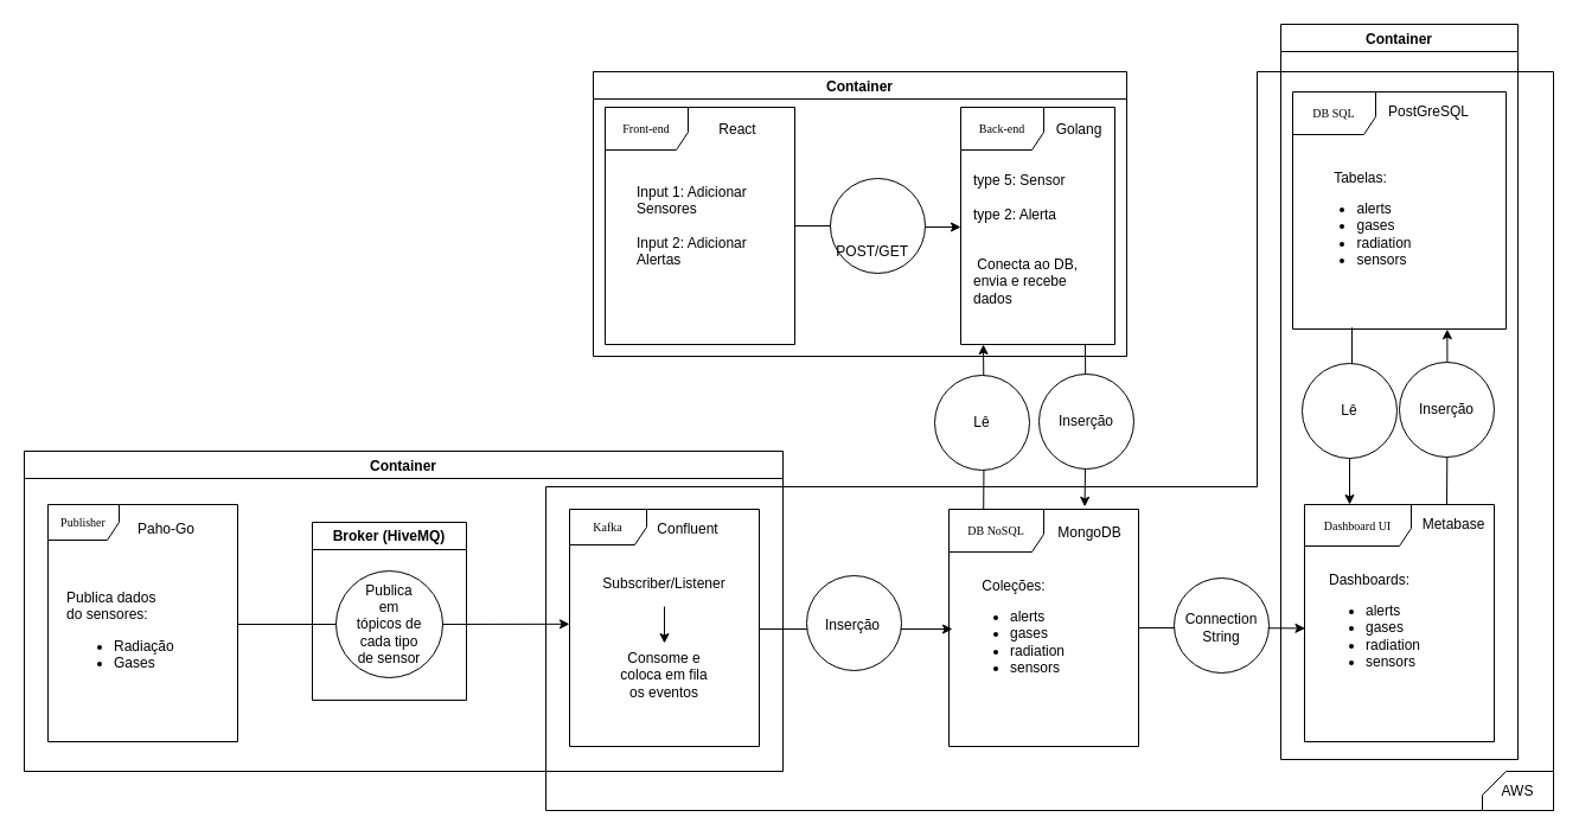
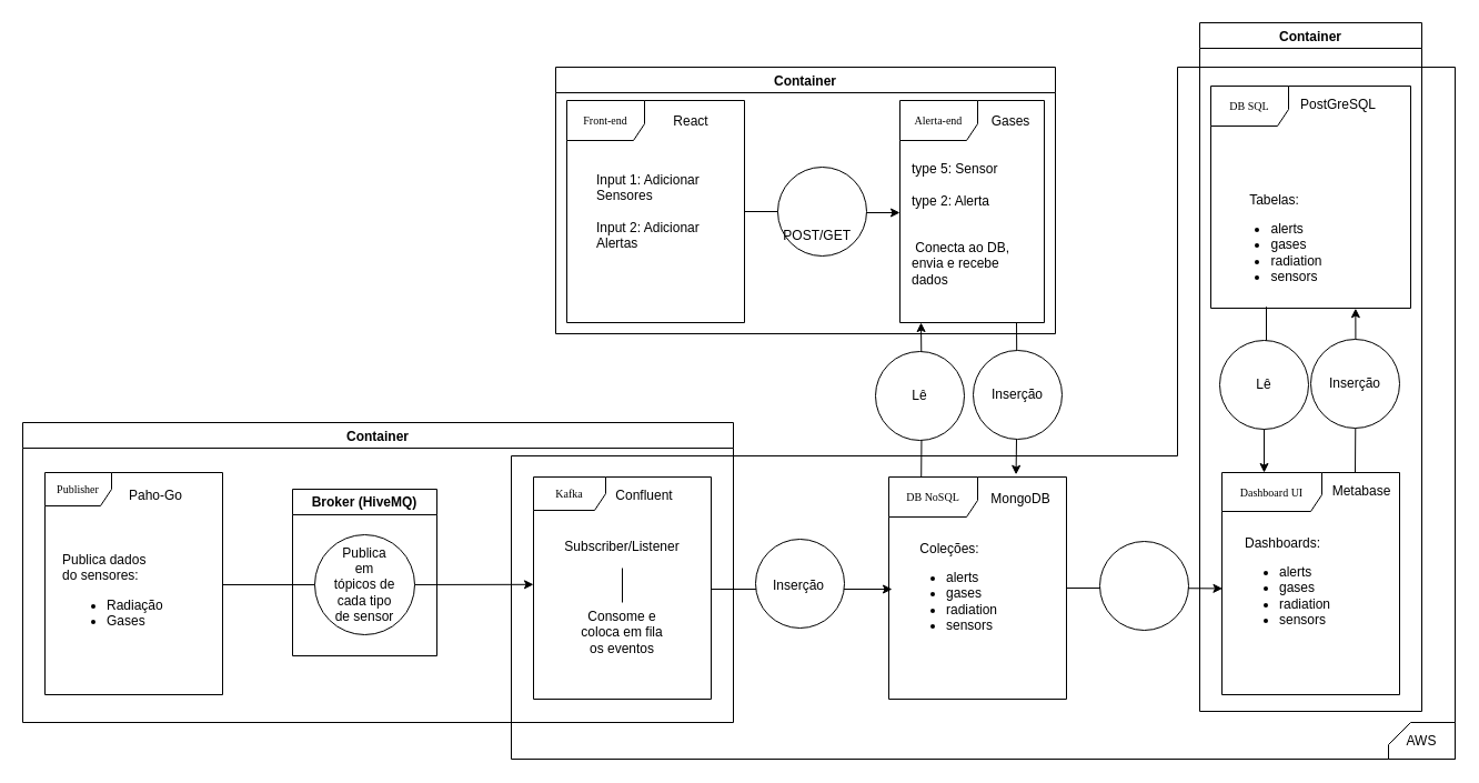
- <mxCell id="3" value="Back-end" style="shape=umlFrame;whiteSpace=wrap;html=1;rounded=0;shadow=0;comic=0;labelBackgroundColor=none;strokeWidth=1;fontFamily=Verdana;fontSize=10;align=center;width=70;height=36;" parent="1" vertex="1"><mxGeometry x="810" y="90" width="130" height="200" as="geometry" /></mxCell>
+ <mxCell id="3" value="Alerta-end" style="shape=umlFrame;whiteSpace=wrap;html=1;rounded=0;shadow=0;comic=0;labelBackgroundColor=none;strokeWidth=1;fontFamily=Verdana;fontSize=10;align=center;width=70;height=36;" parent="1" vertex="1"><mxGeometry x="810" y="90" width="130" height="200" as="geometry" /></mxCell>
- <mxCell id="40" value="Golang" style="text;html=1;align=center;verticalAlign=middle;whiteSpace=wrap;rounded=0;" vertex="1" parent="1"><mxGeometry x="855" y="65" width="110" height="88" as="geometry" /></mxCell>
+ <mxCell id="40" value="Gases" style="text;html=1;align=center;verticalAlign=middle;whiteSpace=wrap;rounded=0;" vertex="1" parent="1"><mxGeometry x="855" y="65" width="110" height="88" as="geometry" /></mxCell>
- <mxCell id="27" value="Tabelas:&lt;br&gt;&lt;div align=&quot;left&quot;&gt;&lt;ul&gt;&lt;li&gt;alerts&lt;/li&gt;&lt;li&gt;gases&lt;/li&gt;&lt;li&gt;radiation&lt;/li&gt;&lt;li&gt;sensors&lt;br&gt;&lt;/li&gt;&lt;/ul&gt;&lt;/div&gt;" style="text;html=1;align=center;verticalAlign=middle;whiteSpace=wrap;rounded=0;" vertex="1" parent="25"><mxGeometry x="20" y="121" width="95" height="97" as="geometry" /></mxCell>
+ <mxCell id="27" value="Tabelas:&lt;br&gt;&lt;div align=&quot;left&quot;&gt;&lt;ul&gt;&lt;li&gt;alerts&lt;/li&gt;&lt;li&gt;gases&lt;/li&gt;&lt;li&gt;radiation&lt;/li&gt;&lt;li&gt;sensors&lt;br&gt;&lt;/li&gt;&lt;/ul&gt;&lt;/div&gt;" style="text;html=1;align=center;verticalAlign=middle;whiteSpace=wrap;rounded=0;" vertex="1" parent="25"><mxGeometry x="20" y="151" width="95" height="97" as="geometry" /></mxCell>
- <mxCell id="30" value="Connection String" style="text;html=1;align=center;verticalAlign=middle;whiteSpace=wrap;rounded=0;" parent="1" vertex="1"><mxGeometry x="1000" y="514" width="60" height="30" as="geometry" /></mxCell>
- <mxCell id="58" value="" style="endArrow=classic;html=1;rounded=0;entryX=0.5;entryY=0;entryDx=0;entryDy=0;" edge="1" parent="1" source="57" target="33"><mxGeometry width="50" height="50" relative="1" as="geometry"><mxPoint x="550" y="561" as="sourcePoint" /><mxPoint x="600" y="511" as="targetPoint" /></mxGeometry></mxCell>
+ <mxCell id="58" value="" style="endArrow=none;html=1;rounded=0;entryX=0.5;entryY=0;entryDx=0;entryDy=0;" edge="1" parent="1" source="57" target="33"><mxGeometry width="50" height="50" relative="1" as="geometry"><mxPoint x="550" y="561" as="sourcePoint" /><mxPoint x="600" y="511" as="targetPoint" /></mxGeometry></mxCell>
